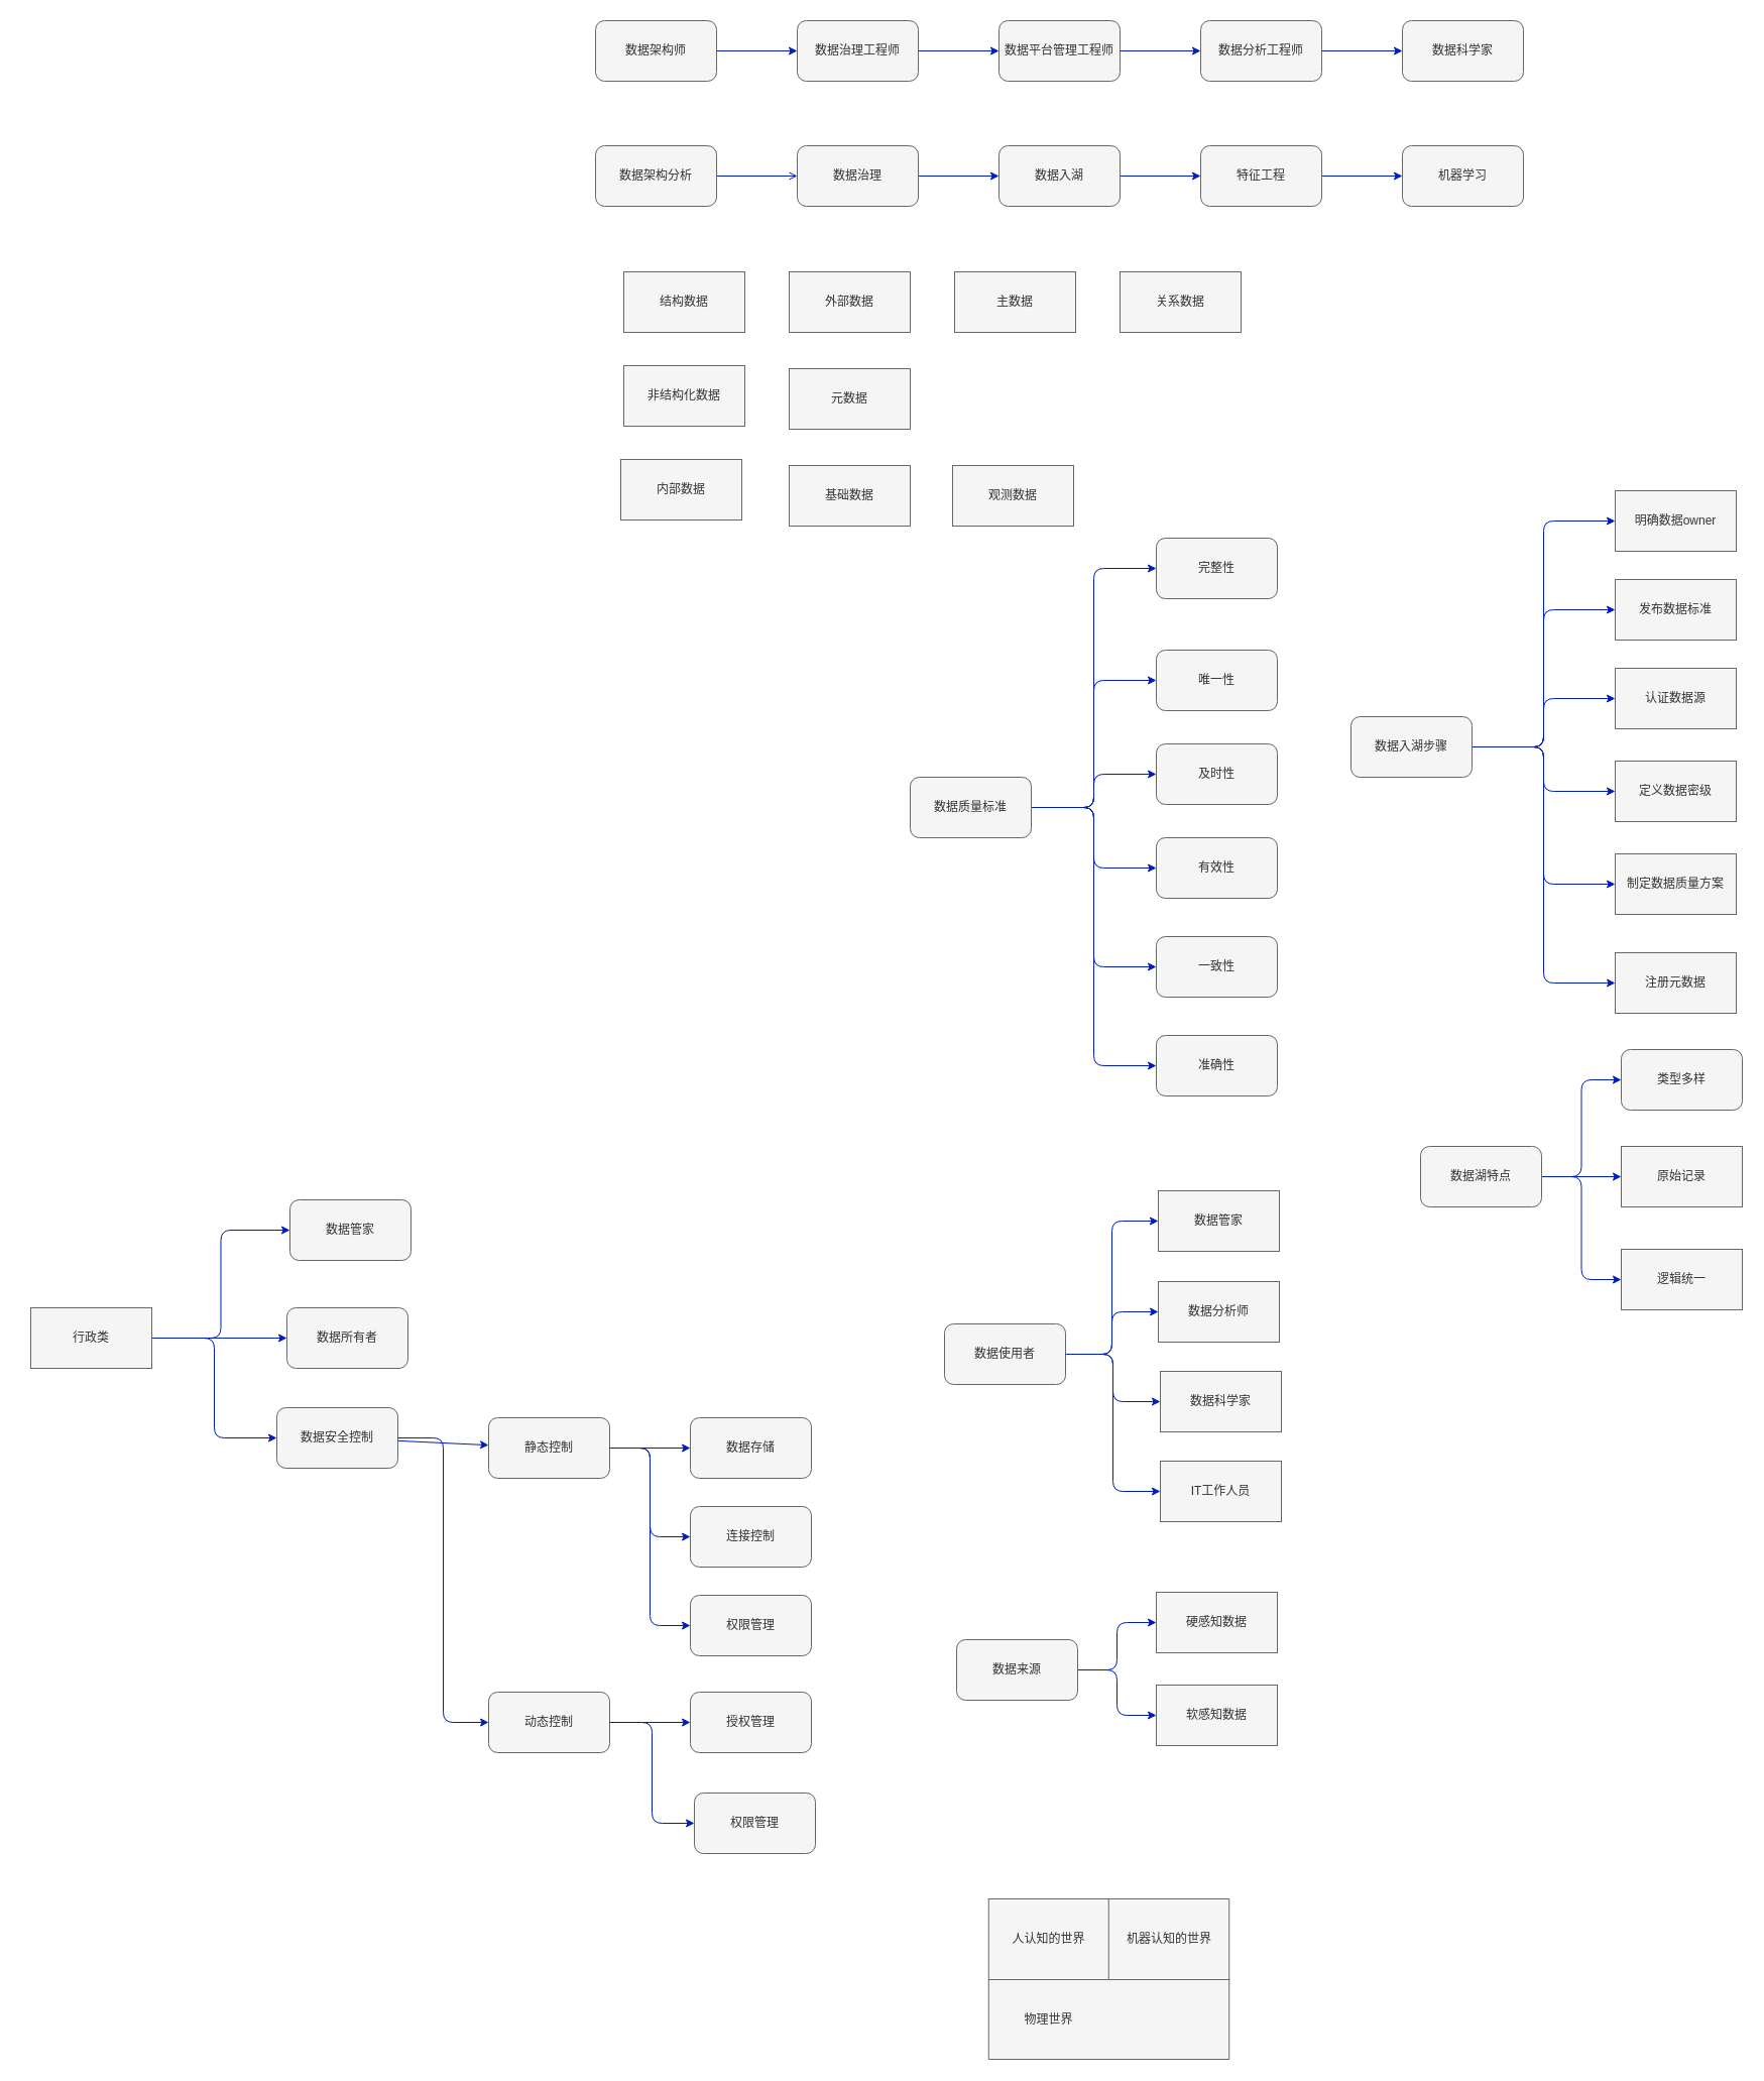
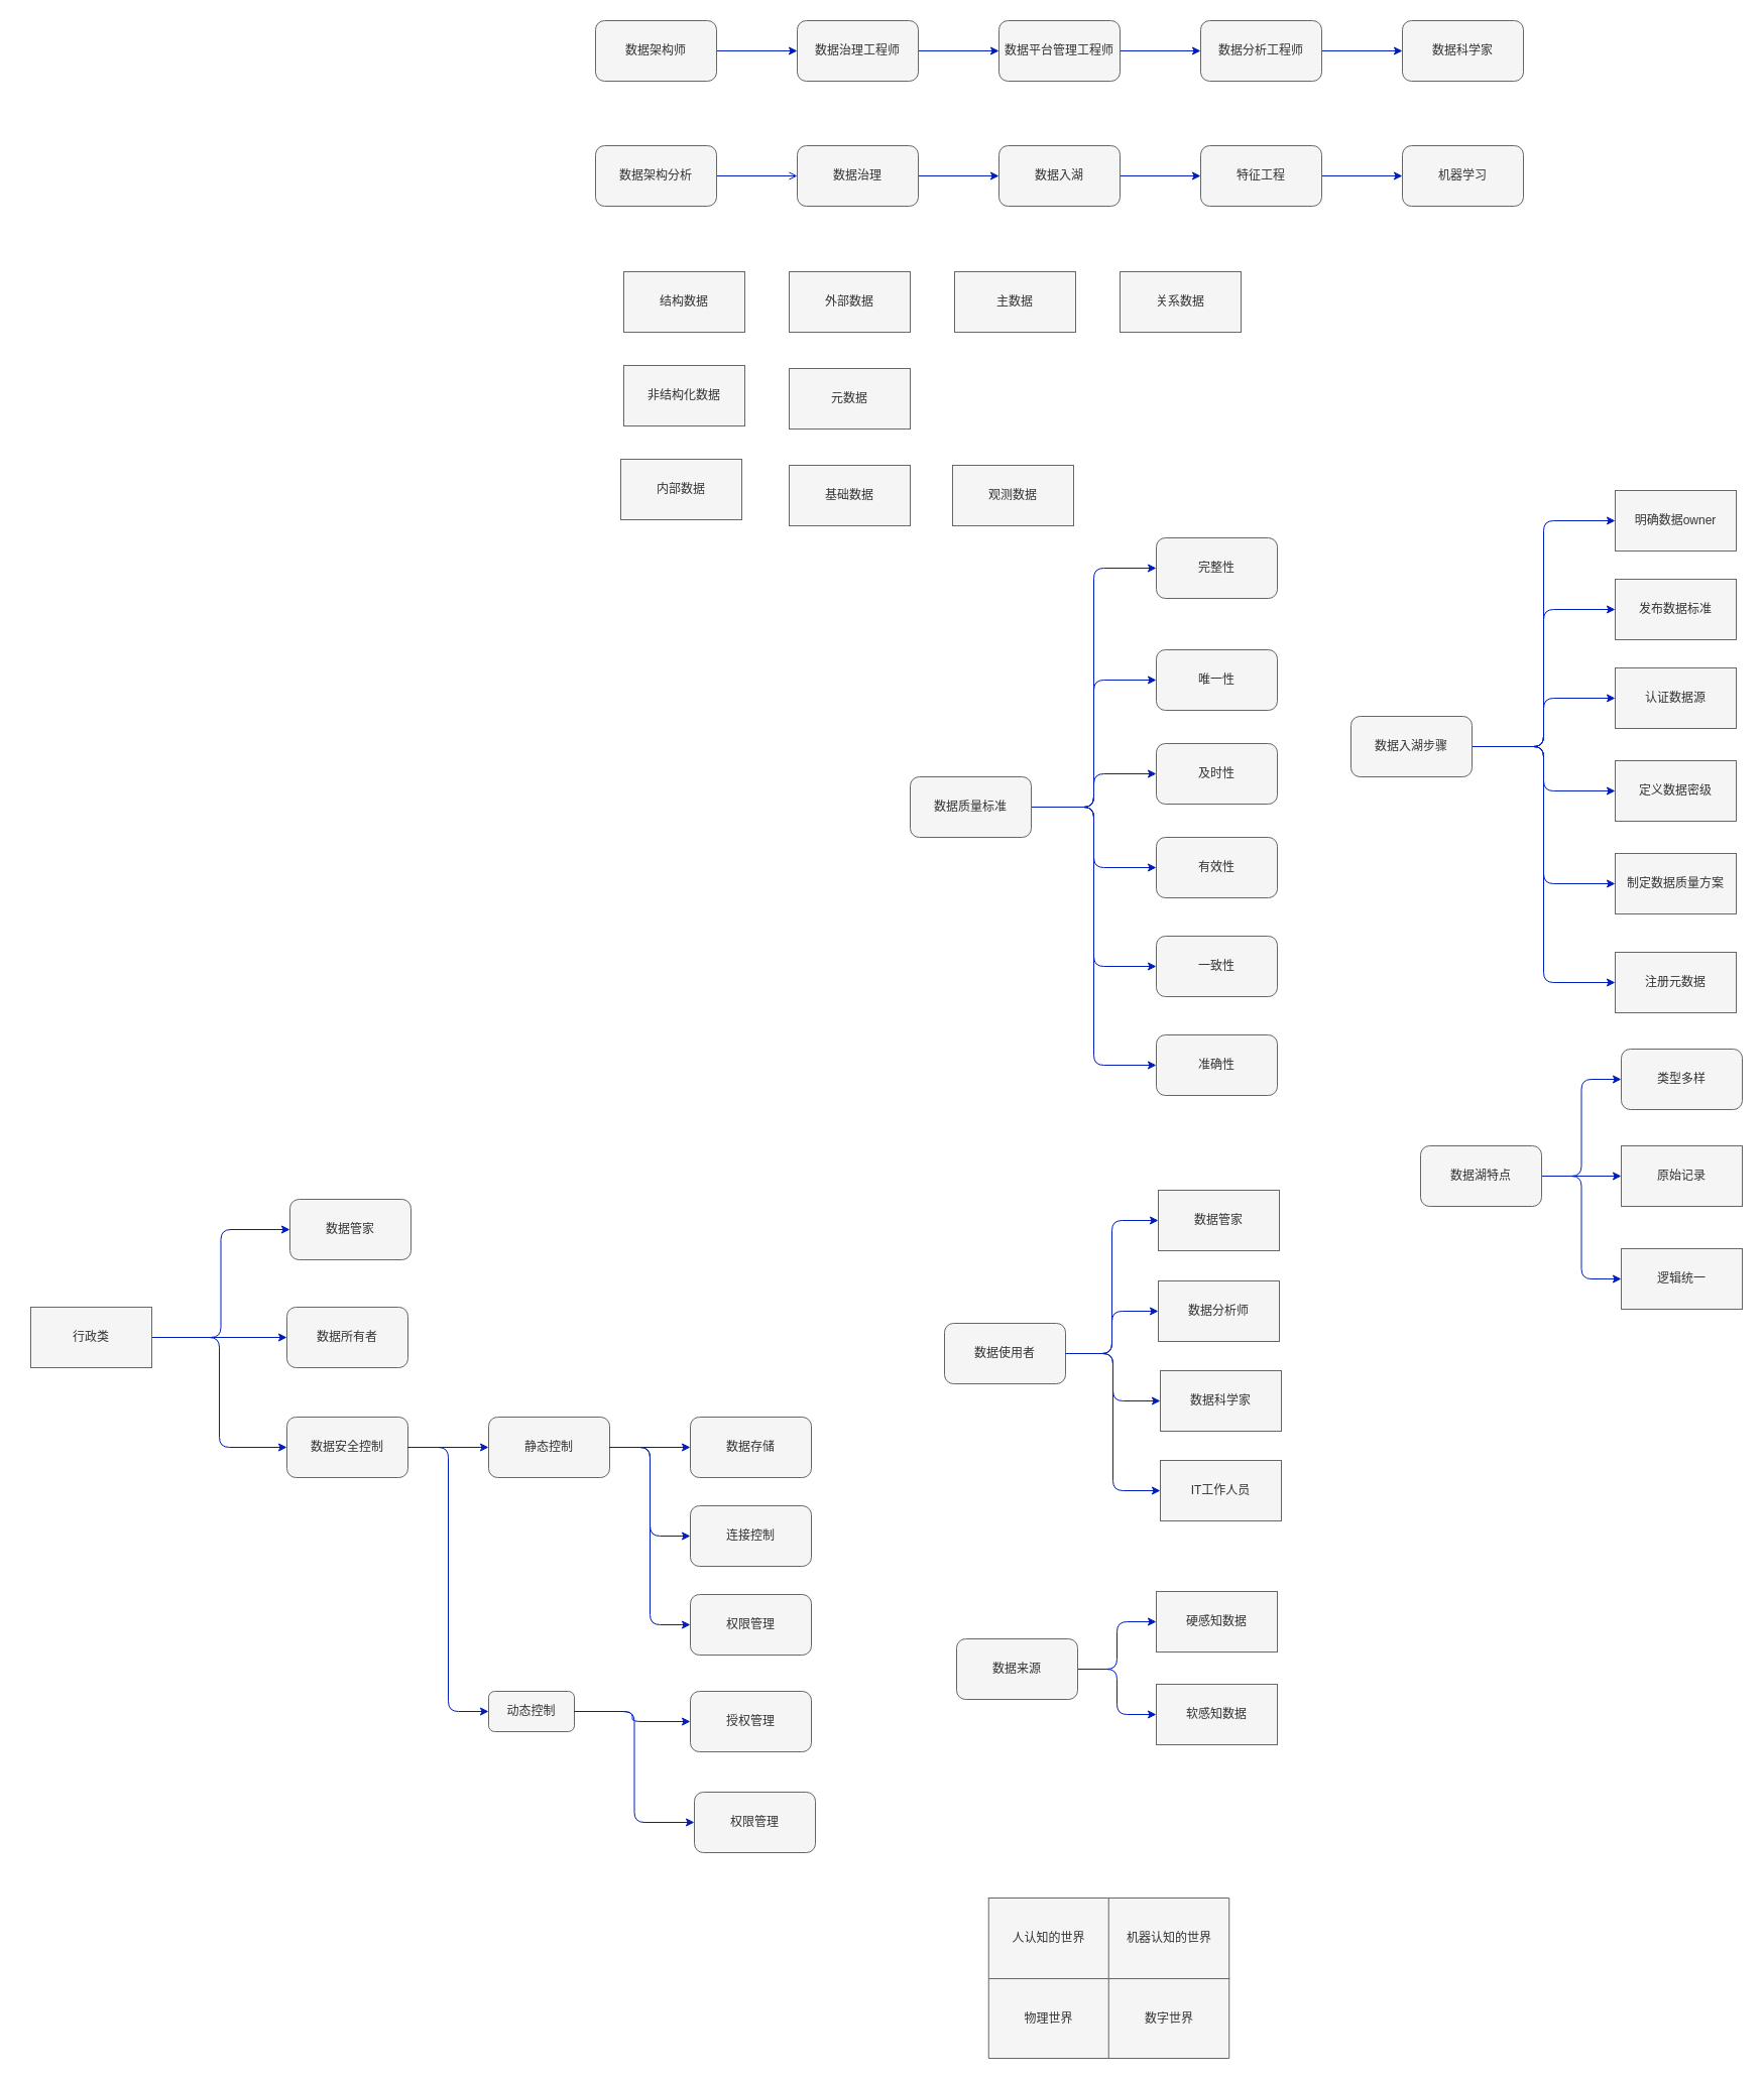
- <mxCell id="43" value="数据安全控制" style="rounded=1;whiteSpace=wrap;html=1;fontFamily=Helvetica;fontSize=12;fontColor=#333333;strokeColor=#666666;fillColor=#f5f5f5;" vertex="1" parent="40"><mxGeometry x="254" y="206" width="120" height="60" as="geometry" /></mxCell>
+ <mxCell id="43" value="数据安全控制" style="rounded=1;whiteSpace=wrap;html=1;fontFamily=Helvetica;fontSize=12;fontColor=#333333;strokeColor=#666666;fillColor=#f5f5f5;" vertex="1" parent="40"><mxGeometry x="264" y="216" width="120" height="60" as="geometry" /></mxCell>
- <mxCell id="46" value="动态控制" style="whiteSpace=wrap;html=1;fillColor=#f5f5f5;strokeColor=#666666;fontColor=#333333;rounded=1;" vertex="1" parent="40"><mxGeometry x="464" y="488" width="120" height="60" as="geometry" /></mxCell>
+ <mxCell id="46" value="动态控制" style="whiteSpace=wrap;html=1;fillColor=#f5f5f5;strokeColor=#666666;fontColor=#333333;rounded=1;" vertex="1" parent="40"><mxGeometry x="464" y="488" width="85" height="40" as="geometry" /></mxCell>
+ <mxCell id="32" value="数字世界" style="shape=partialRectangle;html=1;whiteSpace=wrap;connectable=0;overflow=hidden;fillColor=none;top=0;left=0;bottom=0;right=0;pointerEvents=1;rounded=1;fontFamily=Helvetica;fontSize=12;fontColor=#333333;strokeColor=#666666;" vertex="1" parent="30"><mxGeometry x="119" width="120" height="79" as="geometry"><mxRectangle width="120" height="79" as="alternateBounds" /></mxGeometry></mxCell>
